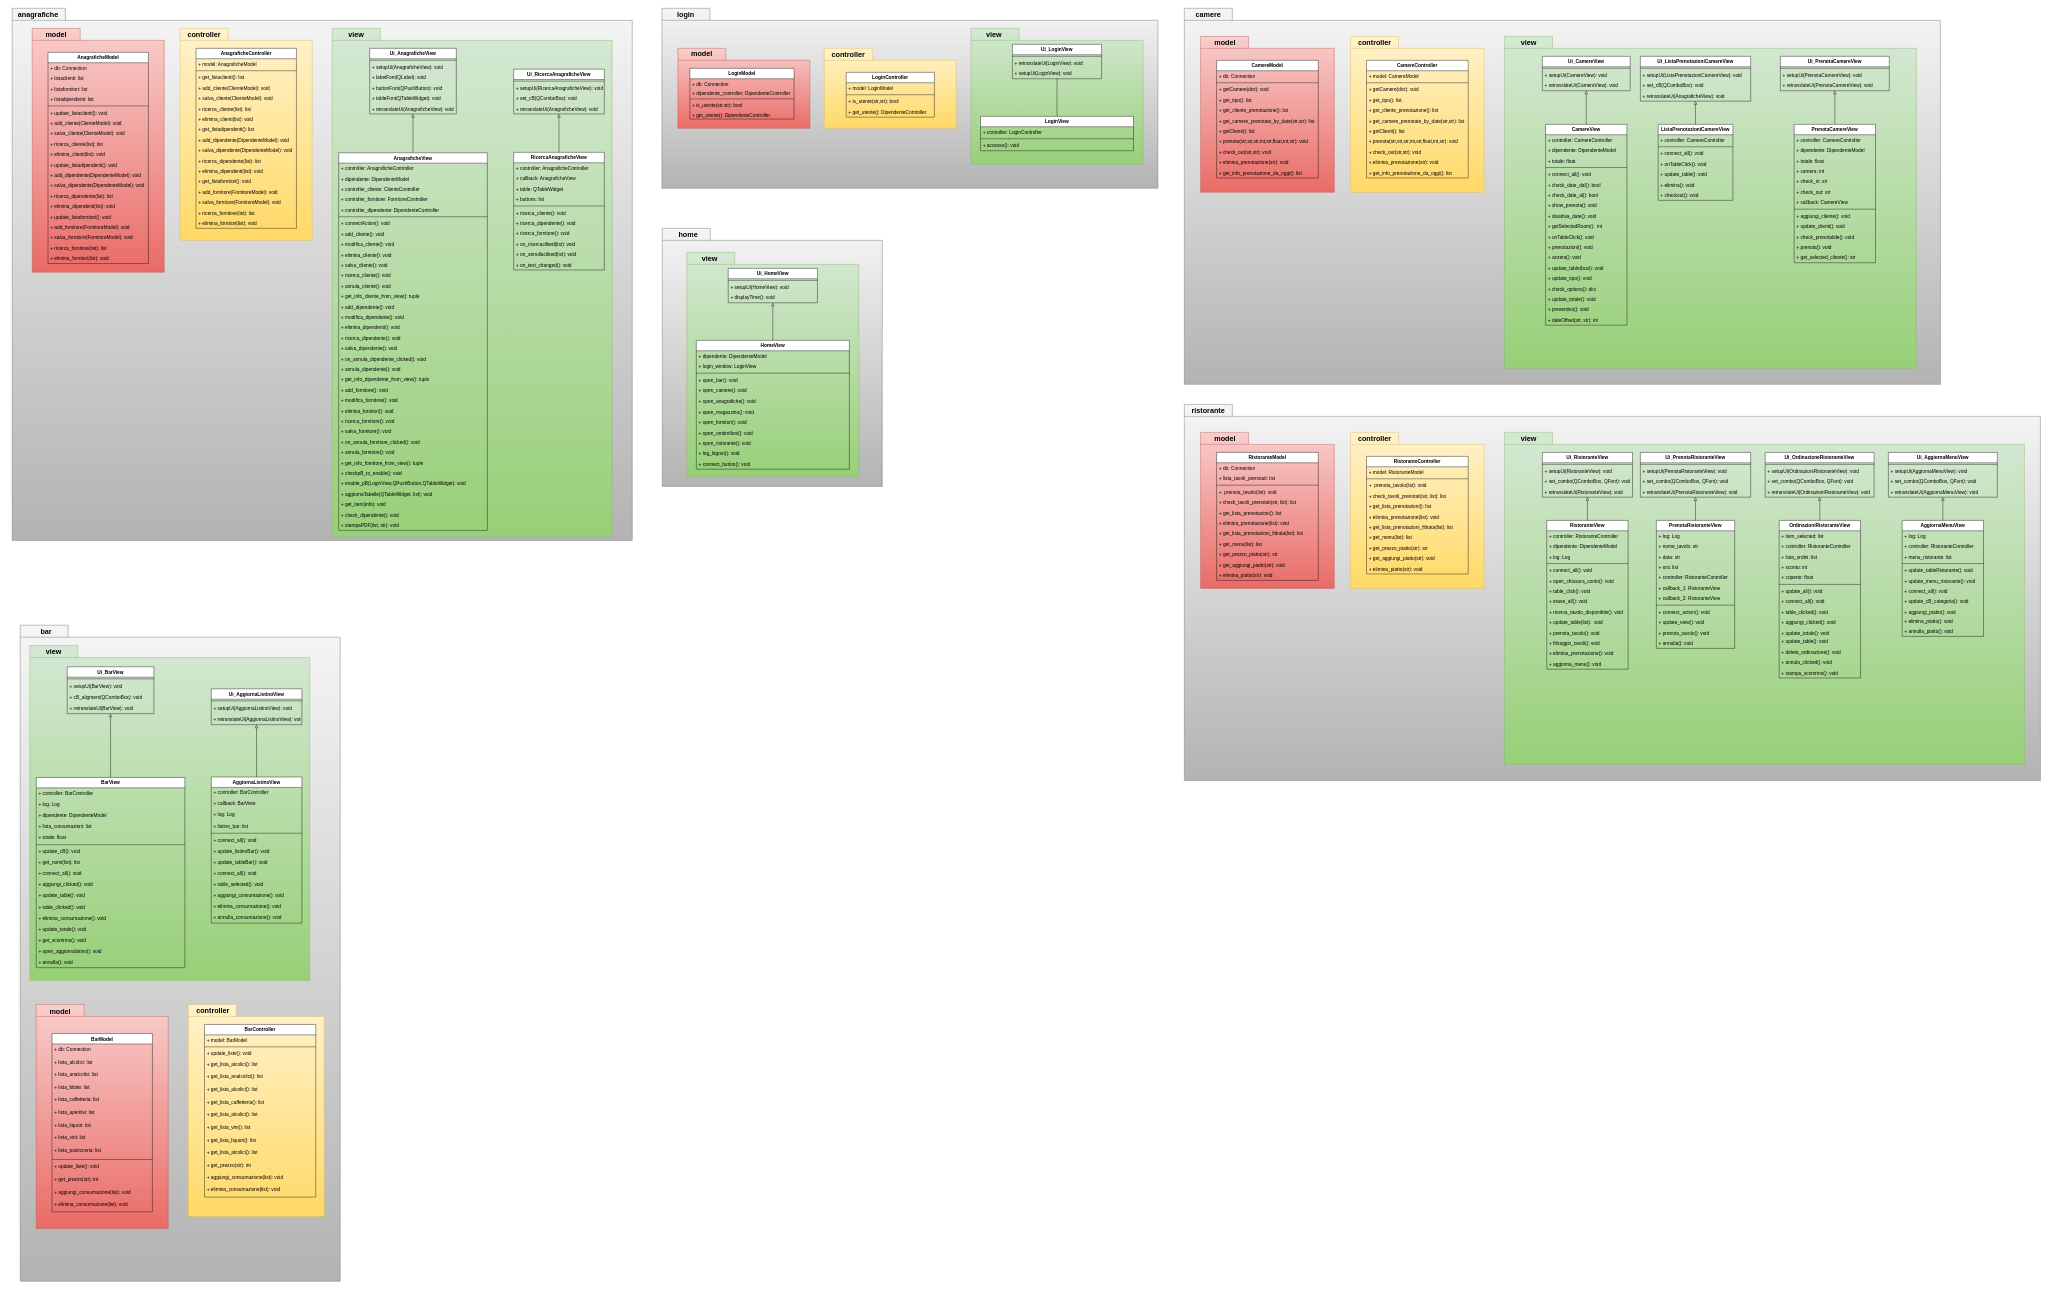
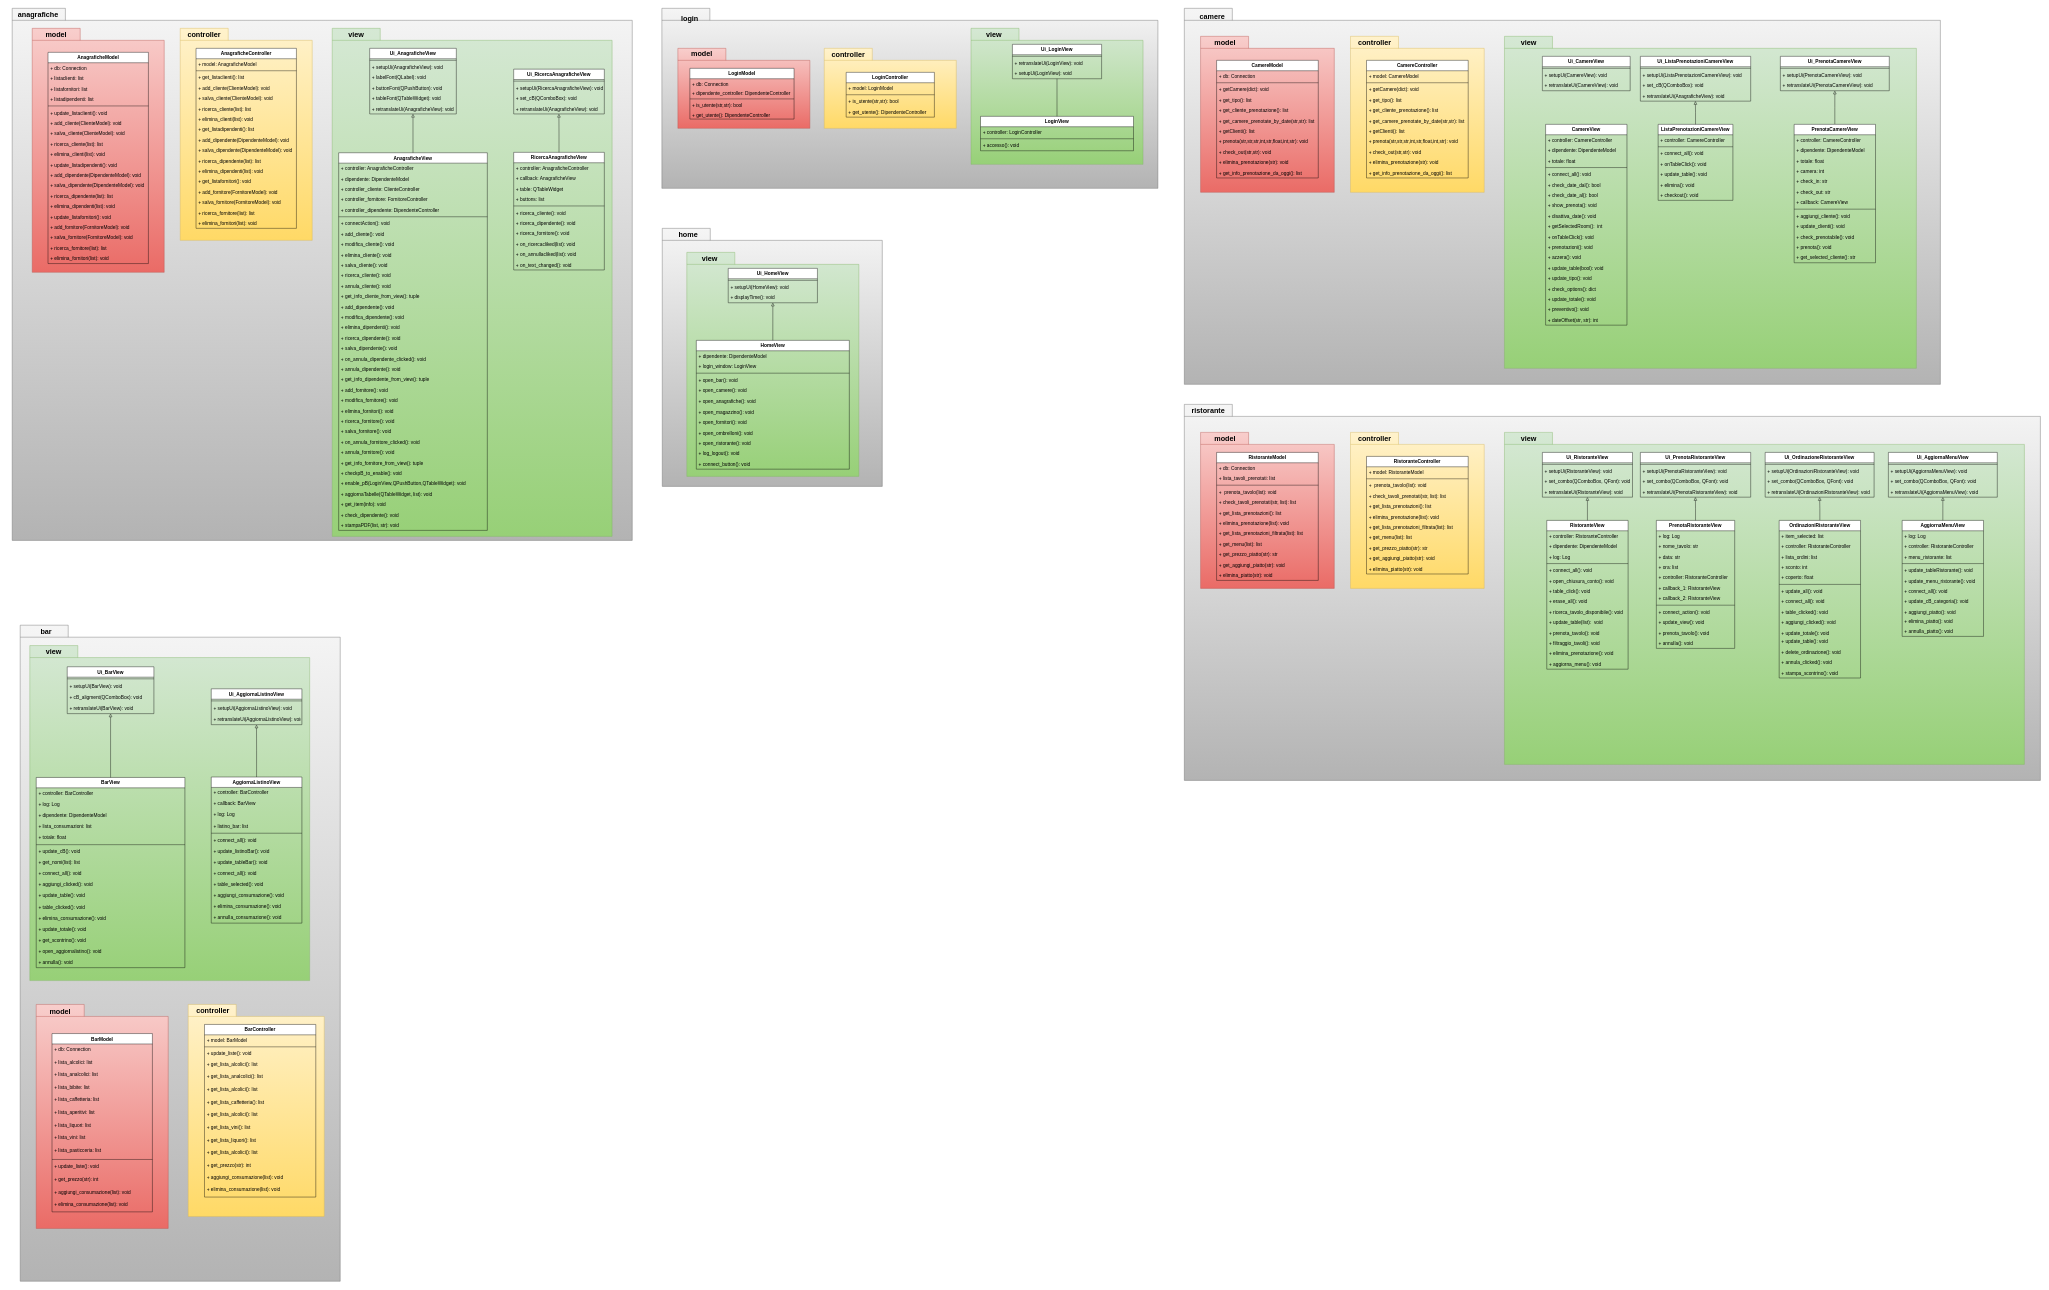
- <mxCell id="142" value="&lt;b&gt;&lt;font style=&quot;font-size: 18px&quot;&gt;login&lt;/font&gt;&lt;/b&gt;" style="text;html=1;strokeColor=none;fillColor=none;align=center;verticalAlign=middle;whiteSpace=wrap;rounded=0;" parent="118" vertex="1"><mxGeometry width="120" height="30" as="geometry" /></mxCell>
+ <mxCell id="142" value="&lt;b&gt;&lt;font style=&quot;font-size: 18px&quot;&gt;login&lt;/font&gt;&lt;/b&gt;" style="text;html=1;strokeColor=none;fillColor=none;align=center;verticalAlign=middle;whiteSpace=wrap;rounded=0;" parent="118" vertex="1"><mxGeometry x="10" y="10" width="120" height="30" as="geometry" /></mxCell>
- <mxCell id="270" value="&lt;b&gt;&lt;font style=&quot;font-size: 18px&quot;&gt;camere&lt;/font&gt;&lt;/b&gt;" style="text;html=1;strokeColor=none;fillColor=none;align=center;verticalAlign=middle;whiteSpace=wrap;rounded=0;" parent="176" vertex="1"><mxGeometry width="120" height="30" as="geometry" /></mxCell>
+ <mxCell id="270" value="&lt;b&gt;&lt;font style=&quot;font-size: 18px&quot;&gt;camere&lt;/font&gt;&lt;/b&gt;" style="text;html=1;strokeColor=none;fillColor=none;align=center;verticalAlign=middle;whiteSpace=wrap;rounded=0;" parent="176" vertex="1"><mxGeometry x="10" y="5" width="120" height="30" as="geometry" /></mxCell>
- <mxCell id="244" style="edgeStyle=orthogonalEdgeStyle;rounded=0;orthogonalLoop=1;jettySize=auto;html=1;exitX=0.5;exitY=0;exitDx=0;exitDy=0;entryX=0.5;entryY=1;entryDx=0;entryDy=0;startArrow=none;startFill=0;endArrow=block;endFill=0;" parent="209" source="212" target="240" edge="1"><mxGeometry x="0.003" as="geometry" /></mxCell>
